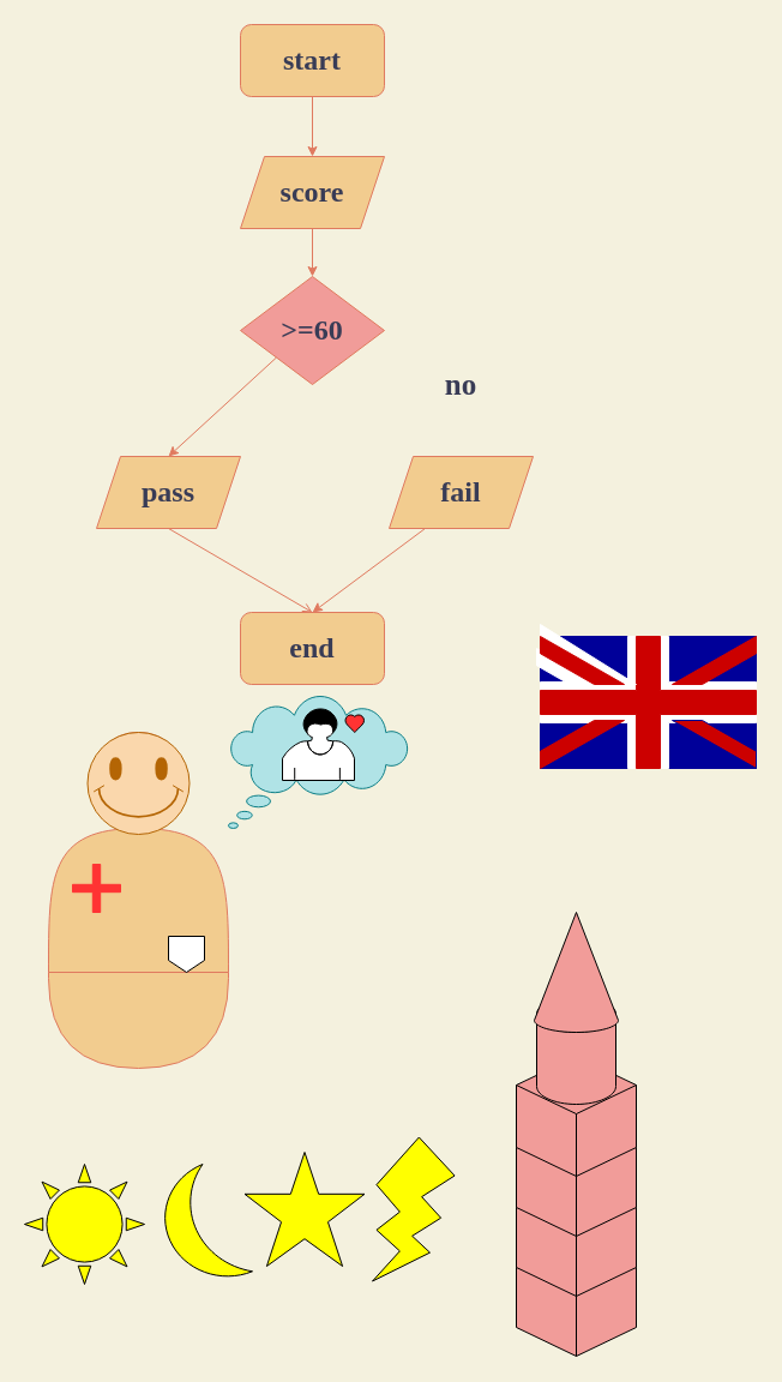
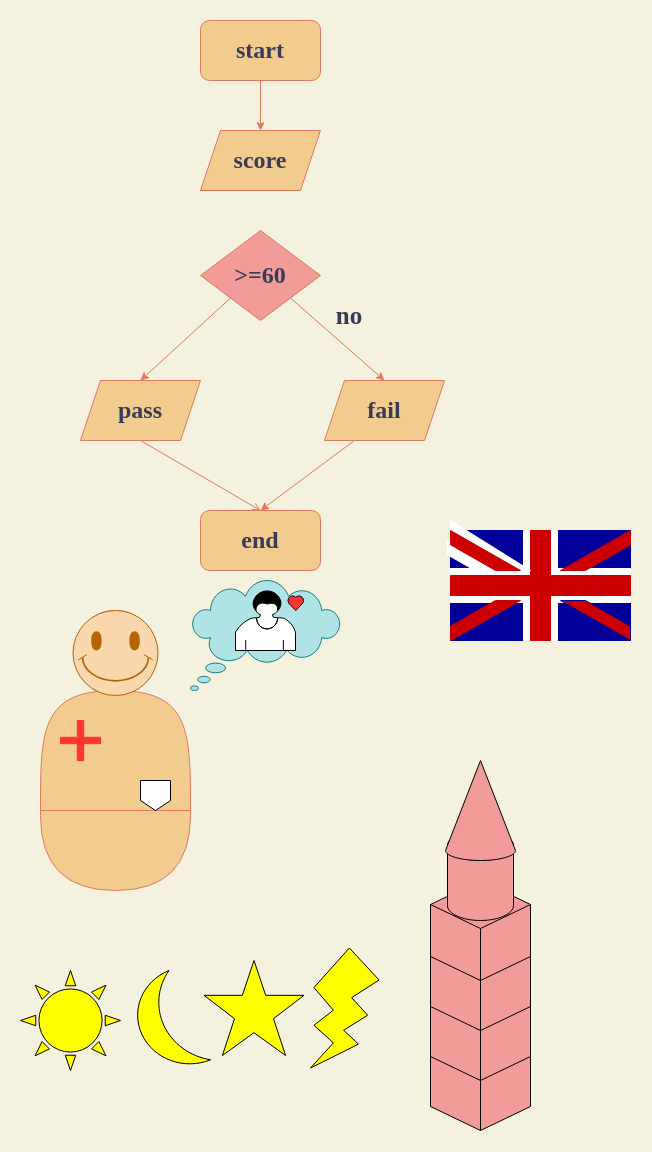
- <mxCell id="11" value="" style="endArrow=classic;html=1;exitX=0.5;exitY=1;exitDx=0;exitDy=0;entryX=0.5;entryY=0;entryDx=0;entryDy=0;labelBackgroundColor=#F4F1DE;strokeColor=#E07A5F;fontColor=#393C56;" edge="1" parent="1" source="5" target="6"><mxGeometry width="50" height="50" relative="1" as="geometry"><mxPoint x="290" y="310" as="sourcePoint" /><mxPoint x="340" y="260" as="targetPoint" /></mxGeometry></mxCell>
- <mxCell id="16" value="&lt;h2&gt;&lt;font face=&quot;Comic Sans MS&quot; style=&quot;font-size: 25px&quot;&gt;no&lt;/font&gt;&lt;/h2&gt;" style="text;html=1;strokeColor=none;fillColor=none;align=center;verticalAlign=middle;whiteSpace=wrap;rounded=0;fontColor=#393C56;" vertex="1" parent="1"><mxGeometry x="361" y="305" width="46" height="30" as="geometry" /></mxCell>
+ <mxCell id="16" value="&lt;h2&gt;&lt;font face=&quot;Comic Sans MS&quot; style=&quot;font-size: 25px&quot;&gt;no&lt;/font&gt;&lt;/h2&gt;" style="text;html=1;strokeColor=none;fillColor=none;align=center;verticalAlign=middle;whiteSpace=wrap;rounded=0;fontColor=#393C56;" vertex="1" parent="1"><mxGeometry x="326" y="300" width="46" height="30" as="geometry" /></mxCell>
+ <mxCell id="13" value="" style="endArrow=classic;html=1;exitX=1;exitY=1;exitDx=0;exitDy=0;entryX=0.5;entryY=0;entryDx=0;entryDy=0;labelBackgroundColor=#F4F1DE;strokeColor=#E07A5F;fontColor=#393C56;" edge="1" parent="1" source="6" target="8"><mxGeometry width="50" height="50" relative="1" as="geometry"><mxPoint x="290" y="510" as="sourcePoint" /><mxPoint x="340" y="460" as="targetPoint" /></mxGeometry></mxCell>
